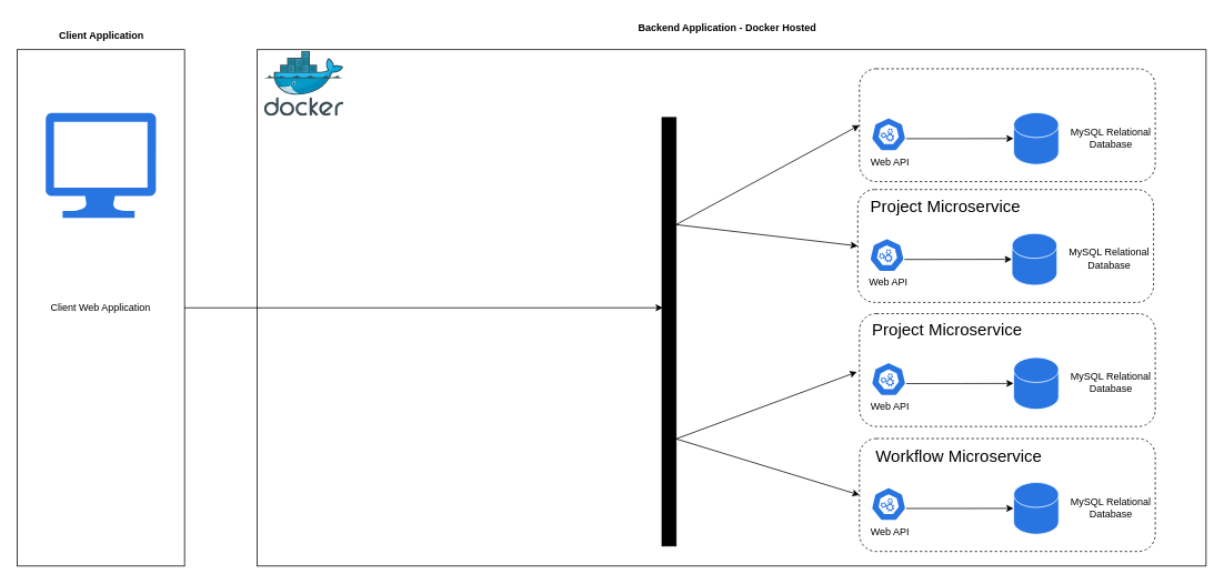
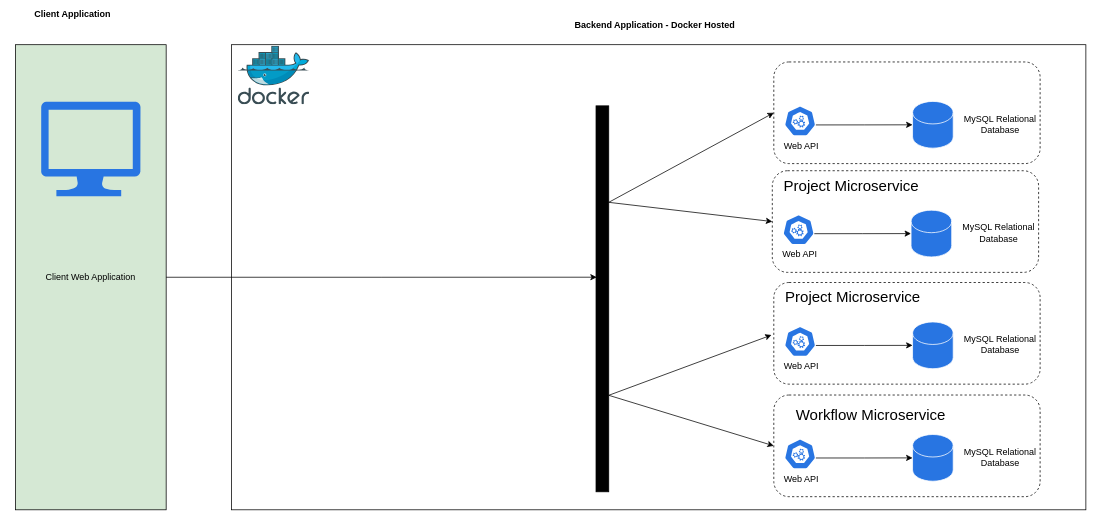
- <mxCell id="3" value="&lt;b&gt;Client Application&lt;/b&gt;" style="text;html=1;align=center;verticalAlign=middle;resizable=0;points=[];autosize=1;strokeColor=none;fillColor=none;" vertex="1" parent="1"><mxGeometry x="60.5" y="30" width="120" height="26" as="geometry" /></mxCell>
+ <mxCell id="3" value="&lt;b&gt;Client Application&lt;/b&gt;" style="text;html=1;align=center;verticalAlign=middle;resizable=0;points=[];autosize=1;strokeColor=none;fillColor=none;" vertex="1" parent="1"><mxGeometry x="35.5" y="5" width="120" height="26" as="geometry" /></mxCell>
- <mxCell id="2" value="Client Web Application" style="rounded=0;whiteSpace=wrap;html=1;" vertex="1" parent="1"><mxGeometry x="20" y="59" width="201" height="620" as="geometry" /></mxCell>
+ <mxCell id="2" value="Client Web Application" style="rounded=0;whiteSpace=wrap;html=1;fillColor=#d5e8d4;" vertex="1" parent="1"><mxGeometry x="20" y="59" width="201" height="620" as="geometry" /></mxCell>
- <mxCell id="36" value="&lt;font style=&quot;font-size: 20px;&quot;&gt;Workflow Microservice&lt;/font&gt;" style="text;html=1;align=center;verticalAlign=middle;whiteSpace=wrap;rounded=0;" vertex="1" parent="34"><mxGeometry x="14" y="8" width="210.66" height="25.25" as="geometry" /></mxCell>
+ <mxCell id="36" value="&lt;font style=&quot;font-size: 20px;&quot;&gt;Workflow Microservice&lt;/font&gt;" style="text;html=1;align=center;verticalAlign=middle;whiteSpace=wrap;rounded=0;" vertex="1" parent="34"><mxGeometry x="24" y="13" width="210.66" height="25.25" as="geometry" /></mxCell>
